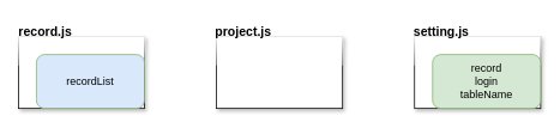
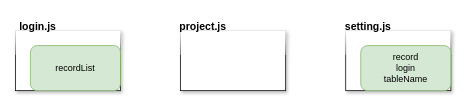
- <mxCell id="9" value="&lt;b&gt;&lt;font style=&quot;font-size: 14px;&quot;&gt;record.js&lt;/font&gt;&lt;/b&gt;" style="text;strokeColor=none;align=center;fillColor=none;html=1;verticalAlign=middle;whiteSpace=wrap;rounded=0;" vertex="1" parent="1"><mxGeometry x="20" y="20" width="60" height="30" as="geometry" /></mxCell>
+ <mxCell id="9" value="&lt;b&gt;&lt;font style=&quot;font-size: 14px;&quot;&gt;login.js&lt;/font&gt;&lt;/b&gt;" style="text;strokeColor=none;align=center;fillColor=none;html=1;verticalAlign=middle;whiteSpace=wrap;rounded=0;" vertex="1" parent="1"><mxGeometry x="20" y="20" width="60" height="30" as="geometry" /></mxCell>
- <mxCell id="8" value="recordList" style="rounded=1;whiteSpace=wrap;html=1;fillColor=#dae8fc;strokeColor=#82b366;" vertex="1" parent="1"><mxGeometry x="40" y="60" width="120" height="60" as="geometry" /></mxCell>
+ <mxCell id="8" value="recordList" style="rounded=1;whiteSpace=wrap;html=1;fillColor=#d5e8d4;strokeColor=#82b366;" vertex="1" parent="1"><mxGeometry x="40" y="60" width="120" height="60" as="geometry" /></mxCell>
